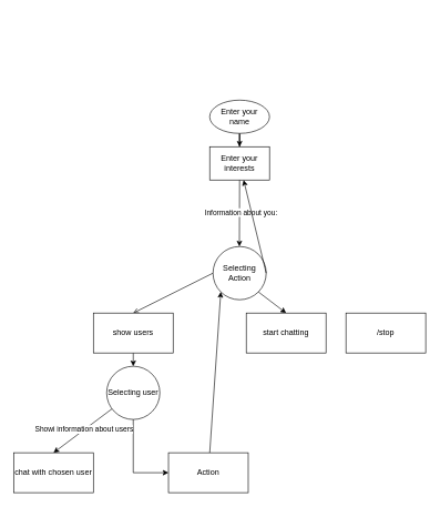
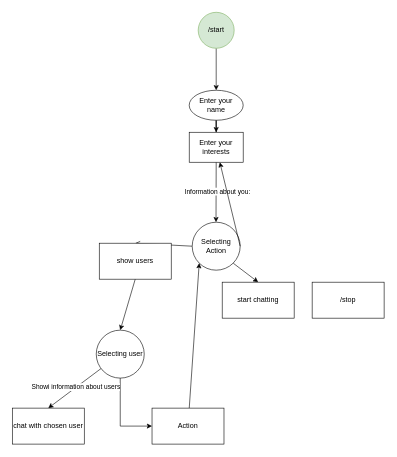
+ <mxCell id="8" value="/start" style="ellipse;whiteSpace=wrap;html=1;aspect=fixed;fillColor=#d5e8d4;strokeColor=#82b366;" vertex="1" parent="1"><mxGeometry x="330" y="20" width="60" height="60" as="geometry" /></mxCell>
+ <mxCell id="7" style="edgeStyle=orthogonalEdgeStyle;rounded=0;orthogonalLoop=1;jettySize=auto;html=1;entryX=0.5;entryY=0;entryDx=0;entryDy=0;" edge="1" parent="1" source="8" target="6"><mxGeometry relative="1" as="geometry" /></mxCell>
- <mxCell id="13" value="show users" style="rounded=0;whiteSpace=wrap;html=1;" vertex="1" parent="1"><mxGeometry x="140" y="470" width="120" height="60" as="geometry" /></mxCell>
+ <mxCell id="13" value="show users" style="rounded=0;whiteSpace=wrap;html=1;" vertex="1" parent="1"><mxGeometry x="165" y="405" width="120" height="60" as="geometry" /></mxCell>
